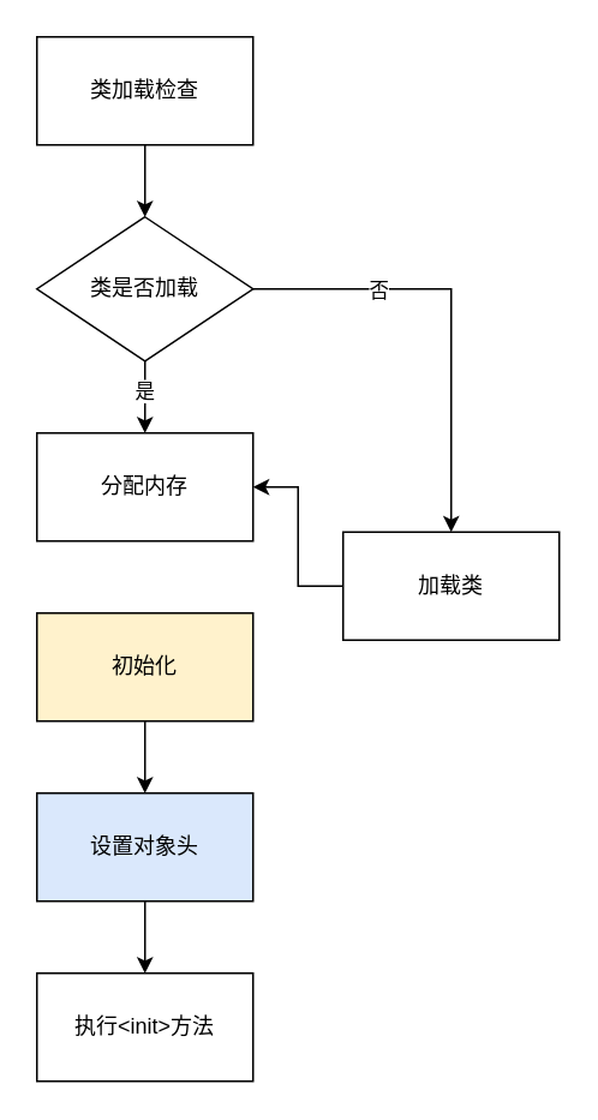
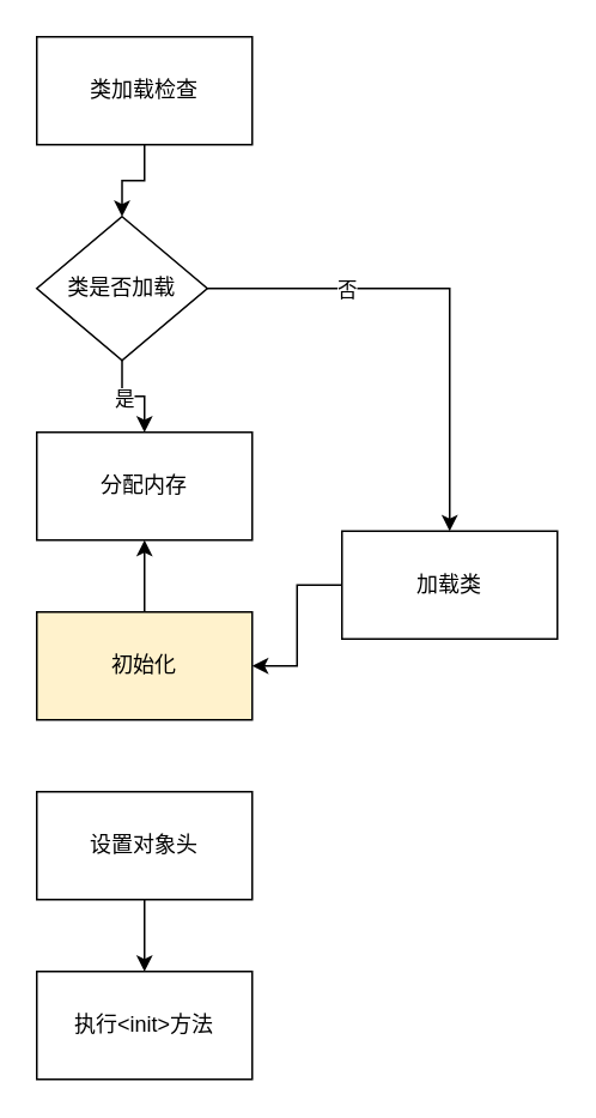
- <mxCell id="8" value="类是否加载" style="rhombus;whiteSpace=wrap;html=1;" vertex="1" parent="1"><mxGeometry x="20" y="120" width="120" height="80" as="geometry" /></mxCell>
+ <mxCell id="8" value="类是否加载" style="rhombus;whiteSpace=wrap;html=1;" vertex="1" parent="1"><mxGeometry x="20" y="120" width="95" height="80" as="geometry" /></mxCell>
- <mxCell id="9" style="edgeStyle=orthogonalEdgeStyle;rounded=0;orthogonalLoop=1;jettySize=auto;html=1;exitX=0;exitY=0.5;exitDx=0;exitDy=0;entryX=1;entryY=0.5;entryDx=0;entryDy=0;" edge="1" parent="1" source="10" target="11"><mxGeometry relative="1" as="geometry" /></mxCell>
+ <mxCell id="9" style="edgeStyle=orthogonalEdgeStyle;rounded=0;orthogonalLoop=1;jettySize=auto;html=1;exitX=0;exitY=0.5;exitDx=0;exitDy=0;" edge="1" parent="1" source="10" target="13"><mxGeometry relative="1" as="geometry" /></mxCell>
- <mxCell id="12" value="" style="edgeStyle=orthogonalEdgeStyle;rounded=0;orthogonalLoop=1;jettySize=auto;html=1;" edge="1" parent="1" source="13" target="15"><mxGeometry relative="1" as="geometry" /></mxCell>
+ <mxCell id="12" value="" style="edgeStyle=orthogonalEdgeStyle;rounded=0;orthogonalLoop=1;jettySize=auto;html=1;" edge="1" parent="1" source="13" target="11"><mxGeometry relative="1" as="geometry" /></mxCell>
- <mxCell id="15" value="设置对象头" style="rounded=0;whiteSpace=wrap;html=1;fillColor=#dae8fc;" vertex="1" parent="1"><mxGeometry x="20" y="440" width="120" height="60" as="geometry" /></mxCell>
+ <mxCell id="15" value="设置对象头" style="rounded=0;whiteSpace=wrap;html=1;" vertex="1" parent="1"><mxGeometry x="20" y="440" width="120" height="60" as="geometry" /></mxCell>
